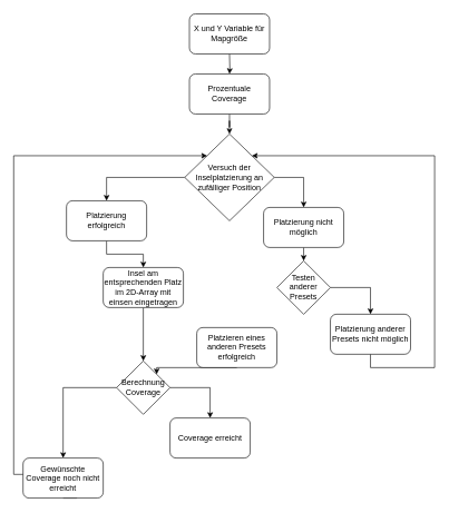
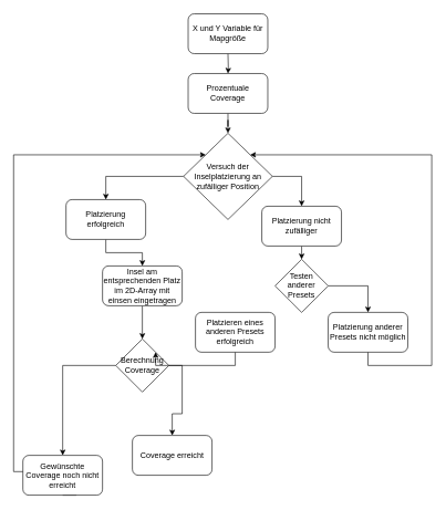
- <mxCell id="12" value="Platzierung nicht möglich" style="rounded=1;whiteSpace=wrap;html=1;" vertex="1" parent="1"><mxGeometry x="394" y="310" width="120" height="60" as="geometry" /></mxCell>
+ <mxCell id="12" value="Platzierung nicht zufälliger" style="rounded=1;whiteSpace=wrap;html=1;" vertex="1" parent="1"><mxGeometry x="394" y="310" width="120" height="60" as="geometry" /></mxCell>
- <mxCell id="24" value="Platzieren eines anderen Presets erfolgreich" style="rounded=1;whiteSpace=wrap;html=1;" vertex="1" parent="1"><mxGeometry x="294" y="490" width="120" height="60" as="geometry" /></mxCell>
+ <mxCell id="24" value="Platzieren eines anderen Presets erfolgreich" style="rounded=1;whiteSpace=wrap;html=1;" vertex="1" parent="1"><mxGeometry x="294" y="470" width="120" height="60" as="geometry" /></mxCell>
- <mxCell id="17" value="Berechnung Coverage" style="rhombus;whiteSpace=wrap;html=1;" vertex="1" parent="1"><mxGeometry x="174" y="540" width="80" height="80" as="geometry" /></mxCell>
+ <mxCell id="17" value="Berechnung Coverage" style="rhombus;whiteSpace=wrap;html=1;" vertex="1" parent="1"><mxGeometry x="174" y="510" width="80" height="80" as="geometry" /></mxCell>
- <mxCell id="20" value="Coverage erreicht" style="rounded=1;whiteSpace=wrap;html=1;" vertex="1" parent="1"><mxGeometry x="254" y="625.5" width="120" height="60" as="geometry" /></mxCell>
+ <mxCell id="20" value="Coverage erreicht" style="rounded=1;whiteSpace=wrap;html=1;" vertex="1" parent="1"><mxGeometry x="199" y="655.5" width="120" height="60" as="geometry" /></mxCell>
